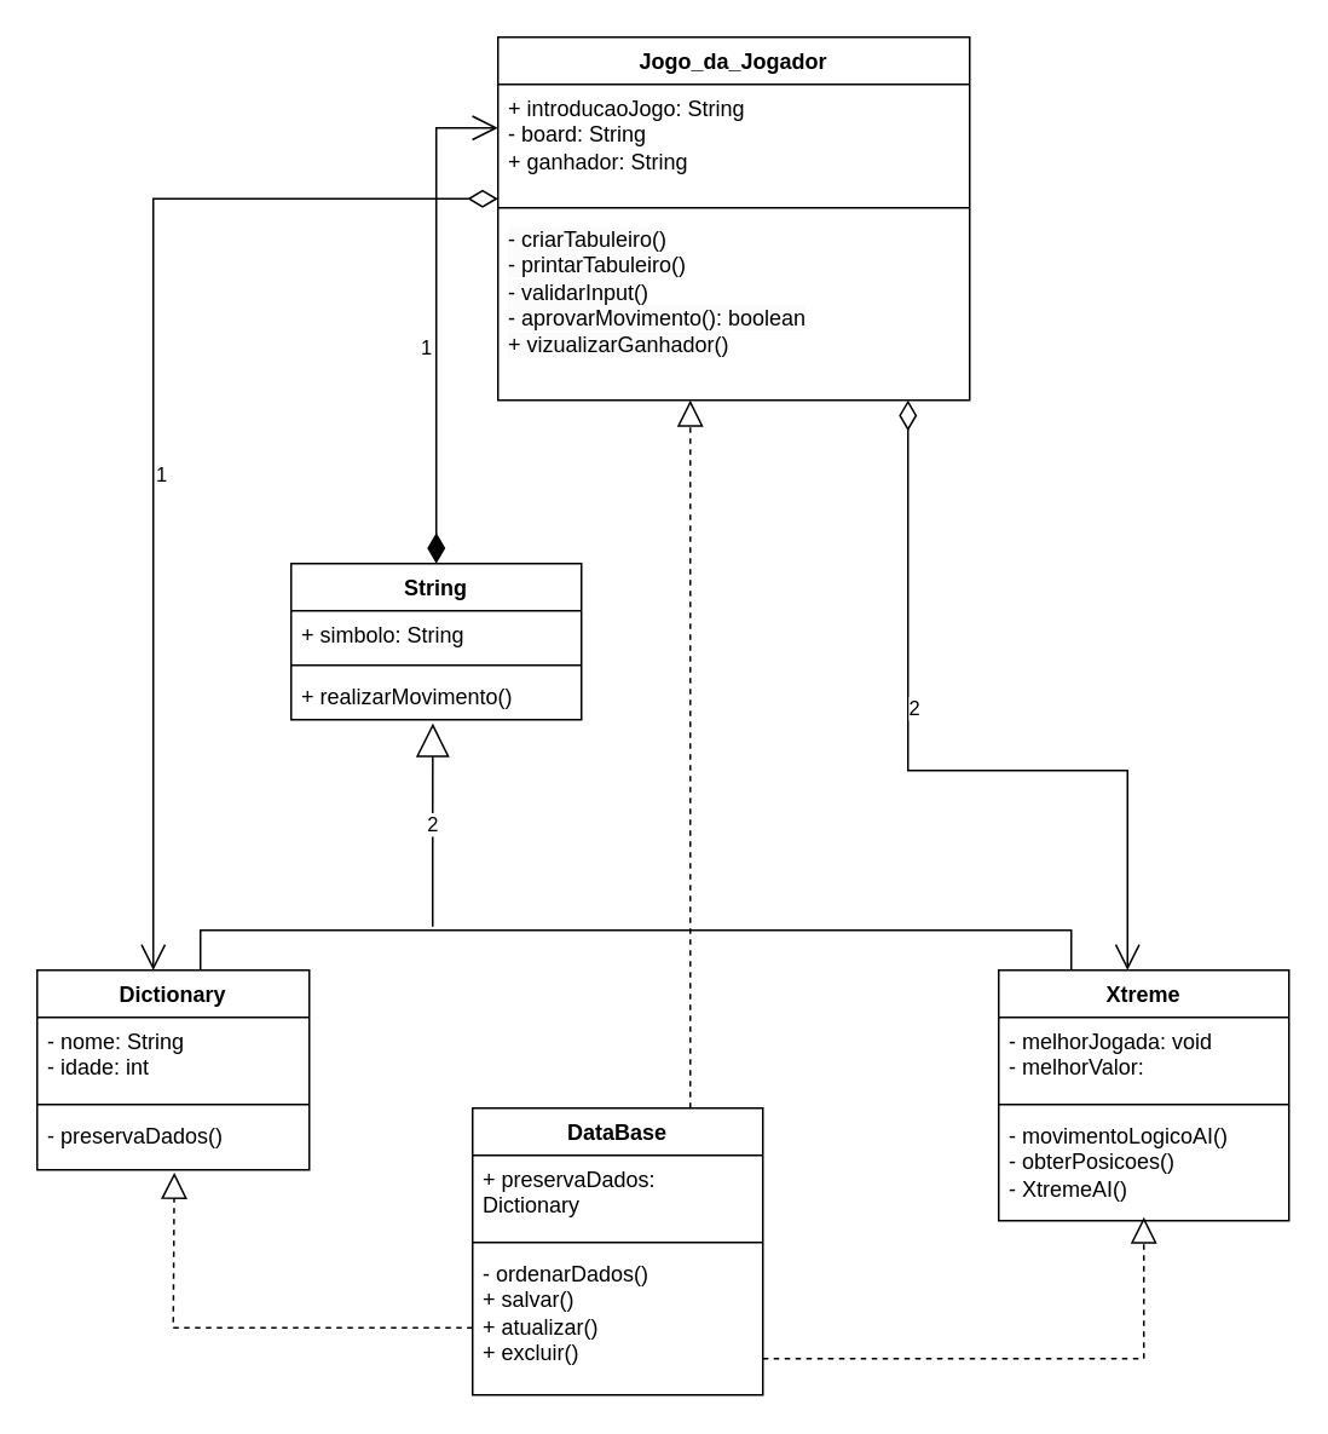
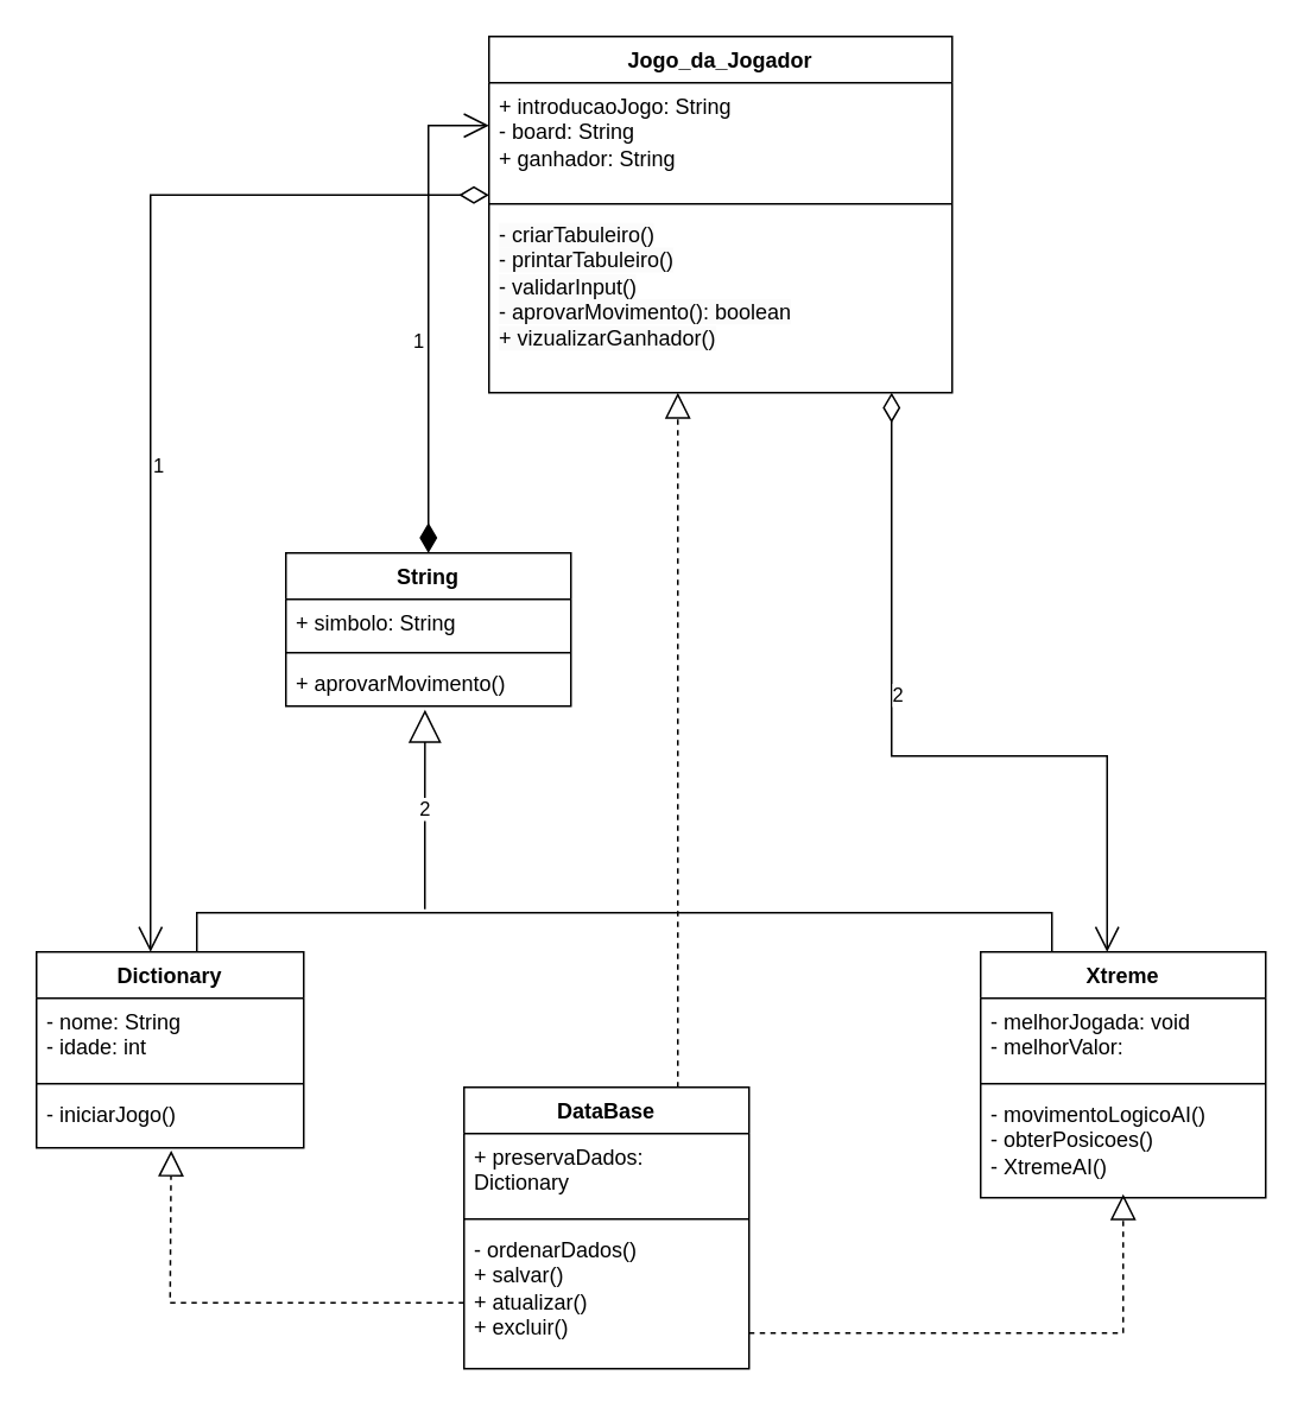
- <mxCell id="25" value="+ realizarMovimento()" style="text;strokeColor=none;fillColor=none;align=left;verticalAlign=top;spacingLeft=4;spacingRight=4;overflow=hidden;rotatable=0;points=[[0,0.5],[1,0.5]];portConstraint=eastwest;whiteSpace=wrap;html=1;" parent="22" vertex="1"><mxGeometry y="60" width="160" height="26" as="geometry" /></mxCell>
+ <mxCell id="25" value="+ aprovarMovimento()" style="text;strokeColor=none;fillColor=none;align=left;verticalAlign=top;spacingLeft=4;spacingRight=4;overflow=hidden;rotatable=0;points=[[0,0.5],[1,0.5]];portConstraint=eastwest;whiteSpace=wrap;html=1;" parent="22" vertex="1"><mxGeometry y="60" width="160" height="26" as="geometry" /></mxCell>
- <mxCell id="5" value="- preservaDados()" style="text;strokeColor=none;fillColor=none;align=left;verticalAlign=top;spacingLeft=4;spacingRight=4;overflow=hidden;rotatable=0;points=[[0,0.5],[1,0.5]];portConstraint=eastwest;whiteSpace=wrap;html=1;" parent="2" vertex="1"><mxGeometry y="78" width="150" height="32" as="geometry" /></mxCell>
+ <mxCell id="5" value="- iniciarJogo()" style="text;strokeColor=none;fillColor=none;align=left;verticalAlign=top;spacingLeft=4;spacingRight=4;overflow=hidden;rotatable=0;points=[[0,0.5],[1,0.5]];portConstraint=eastwest;whiteSpace=wrap;html=1;" parent="2" vertex="1"><mxGeometry y="78" width="150" height="32" as="geometry" /></mxCell>
